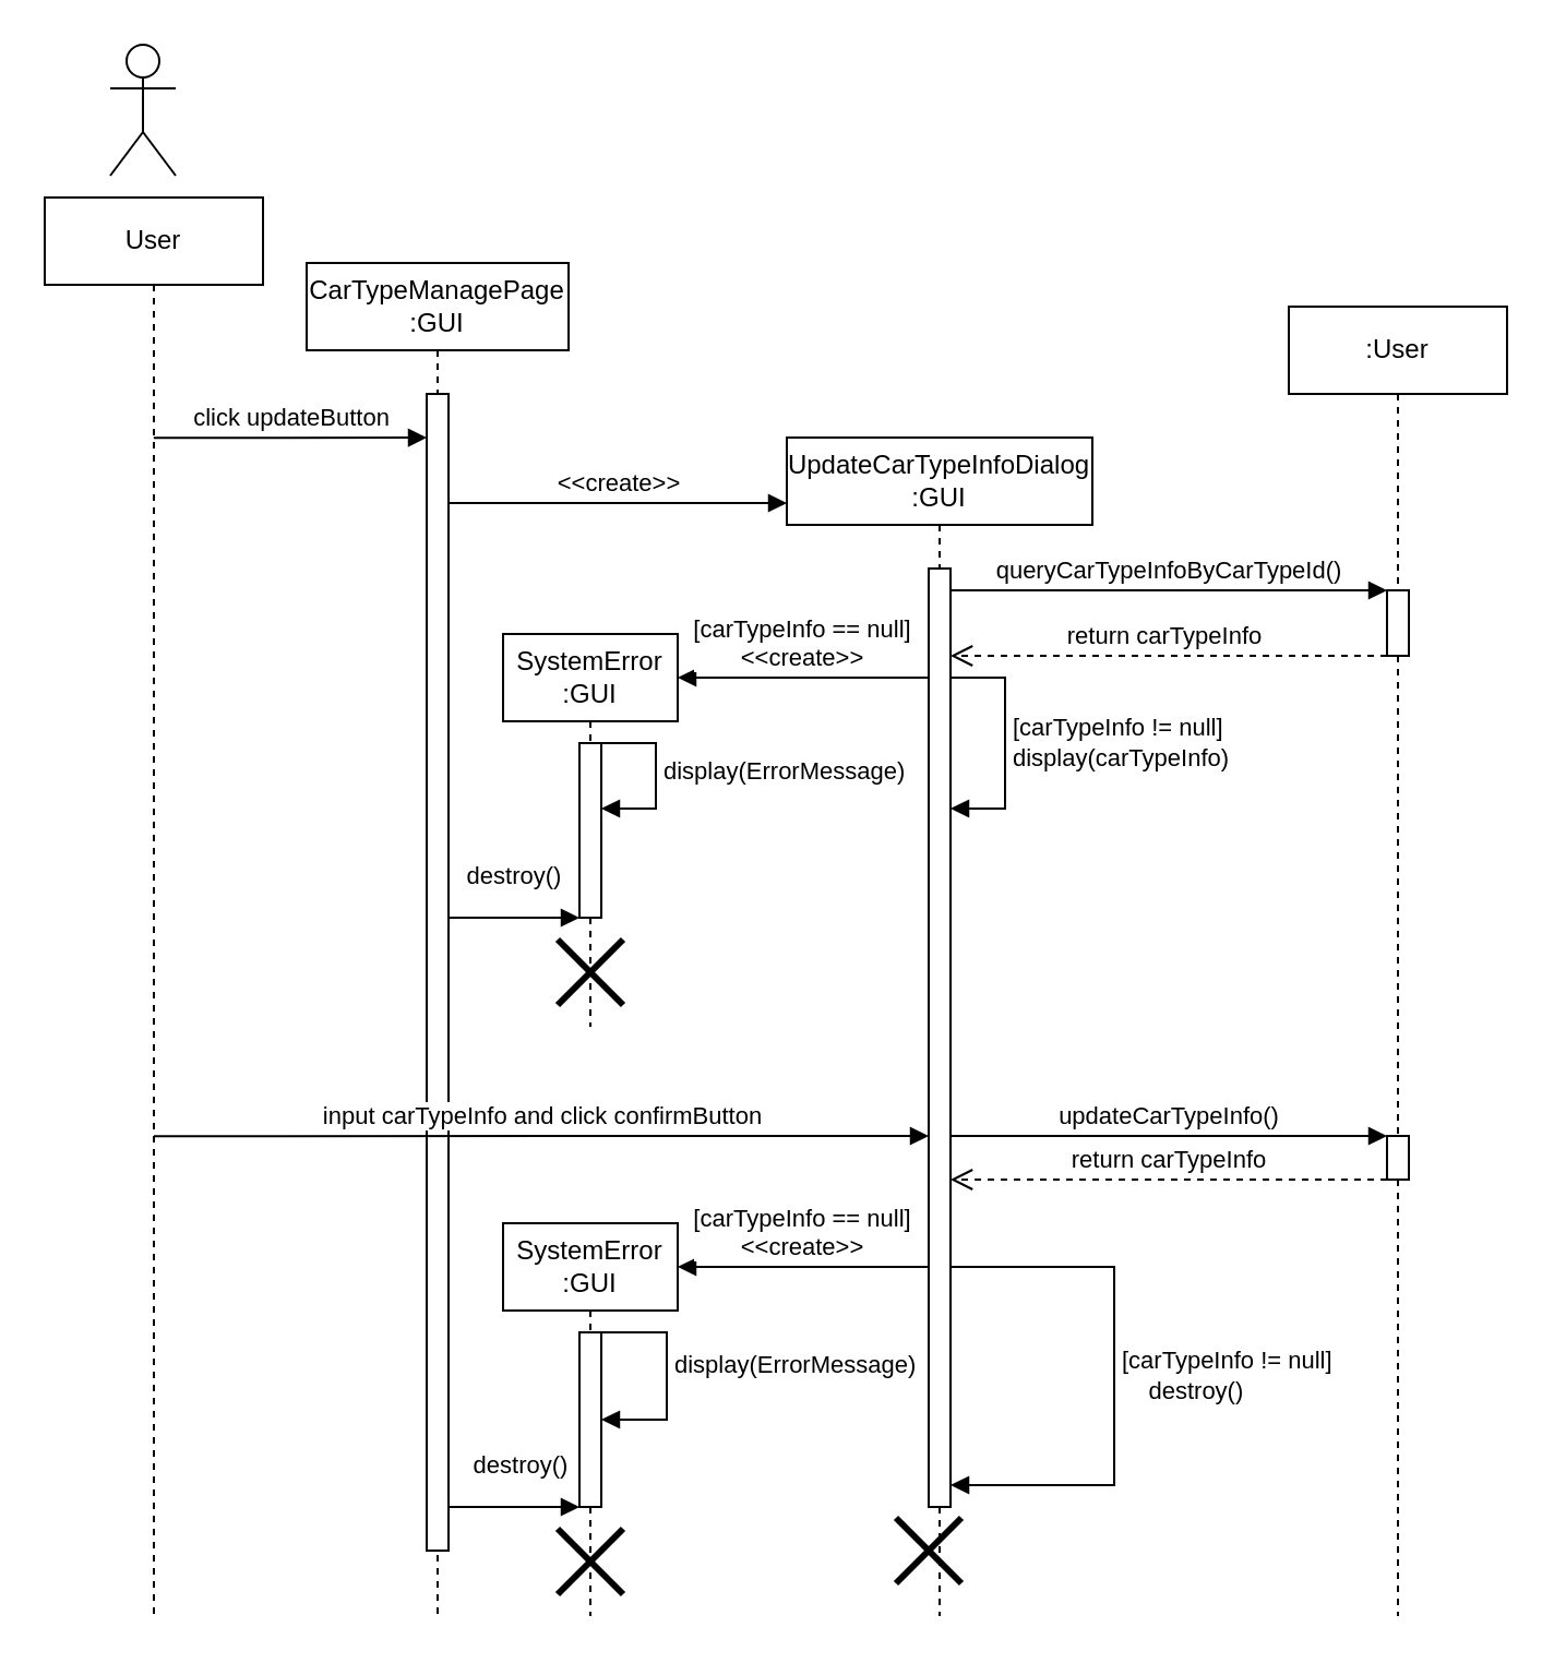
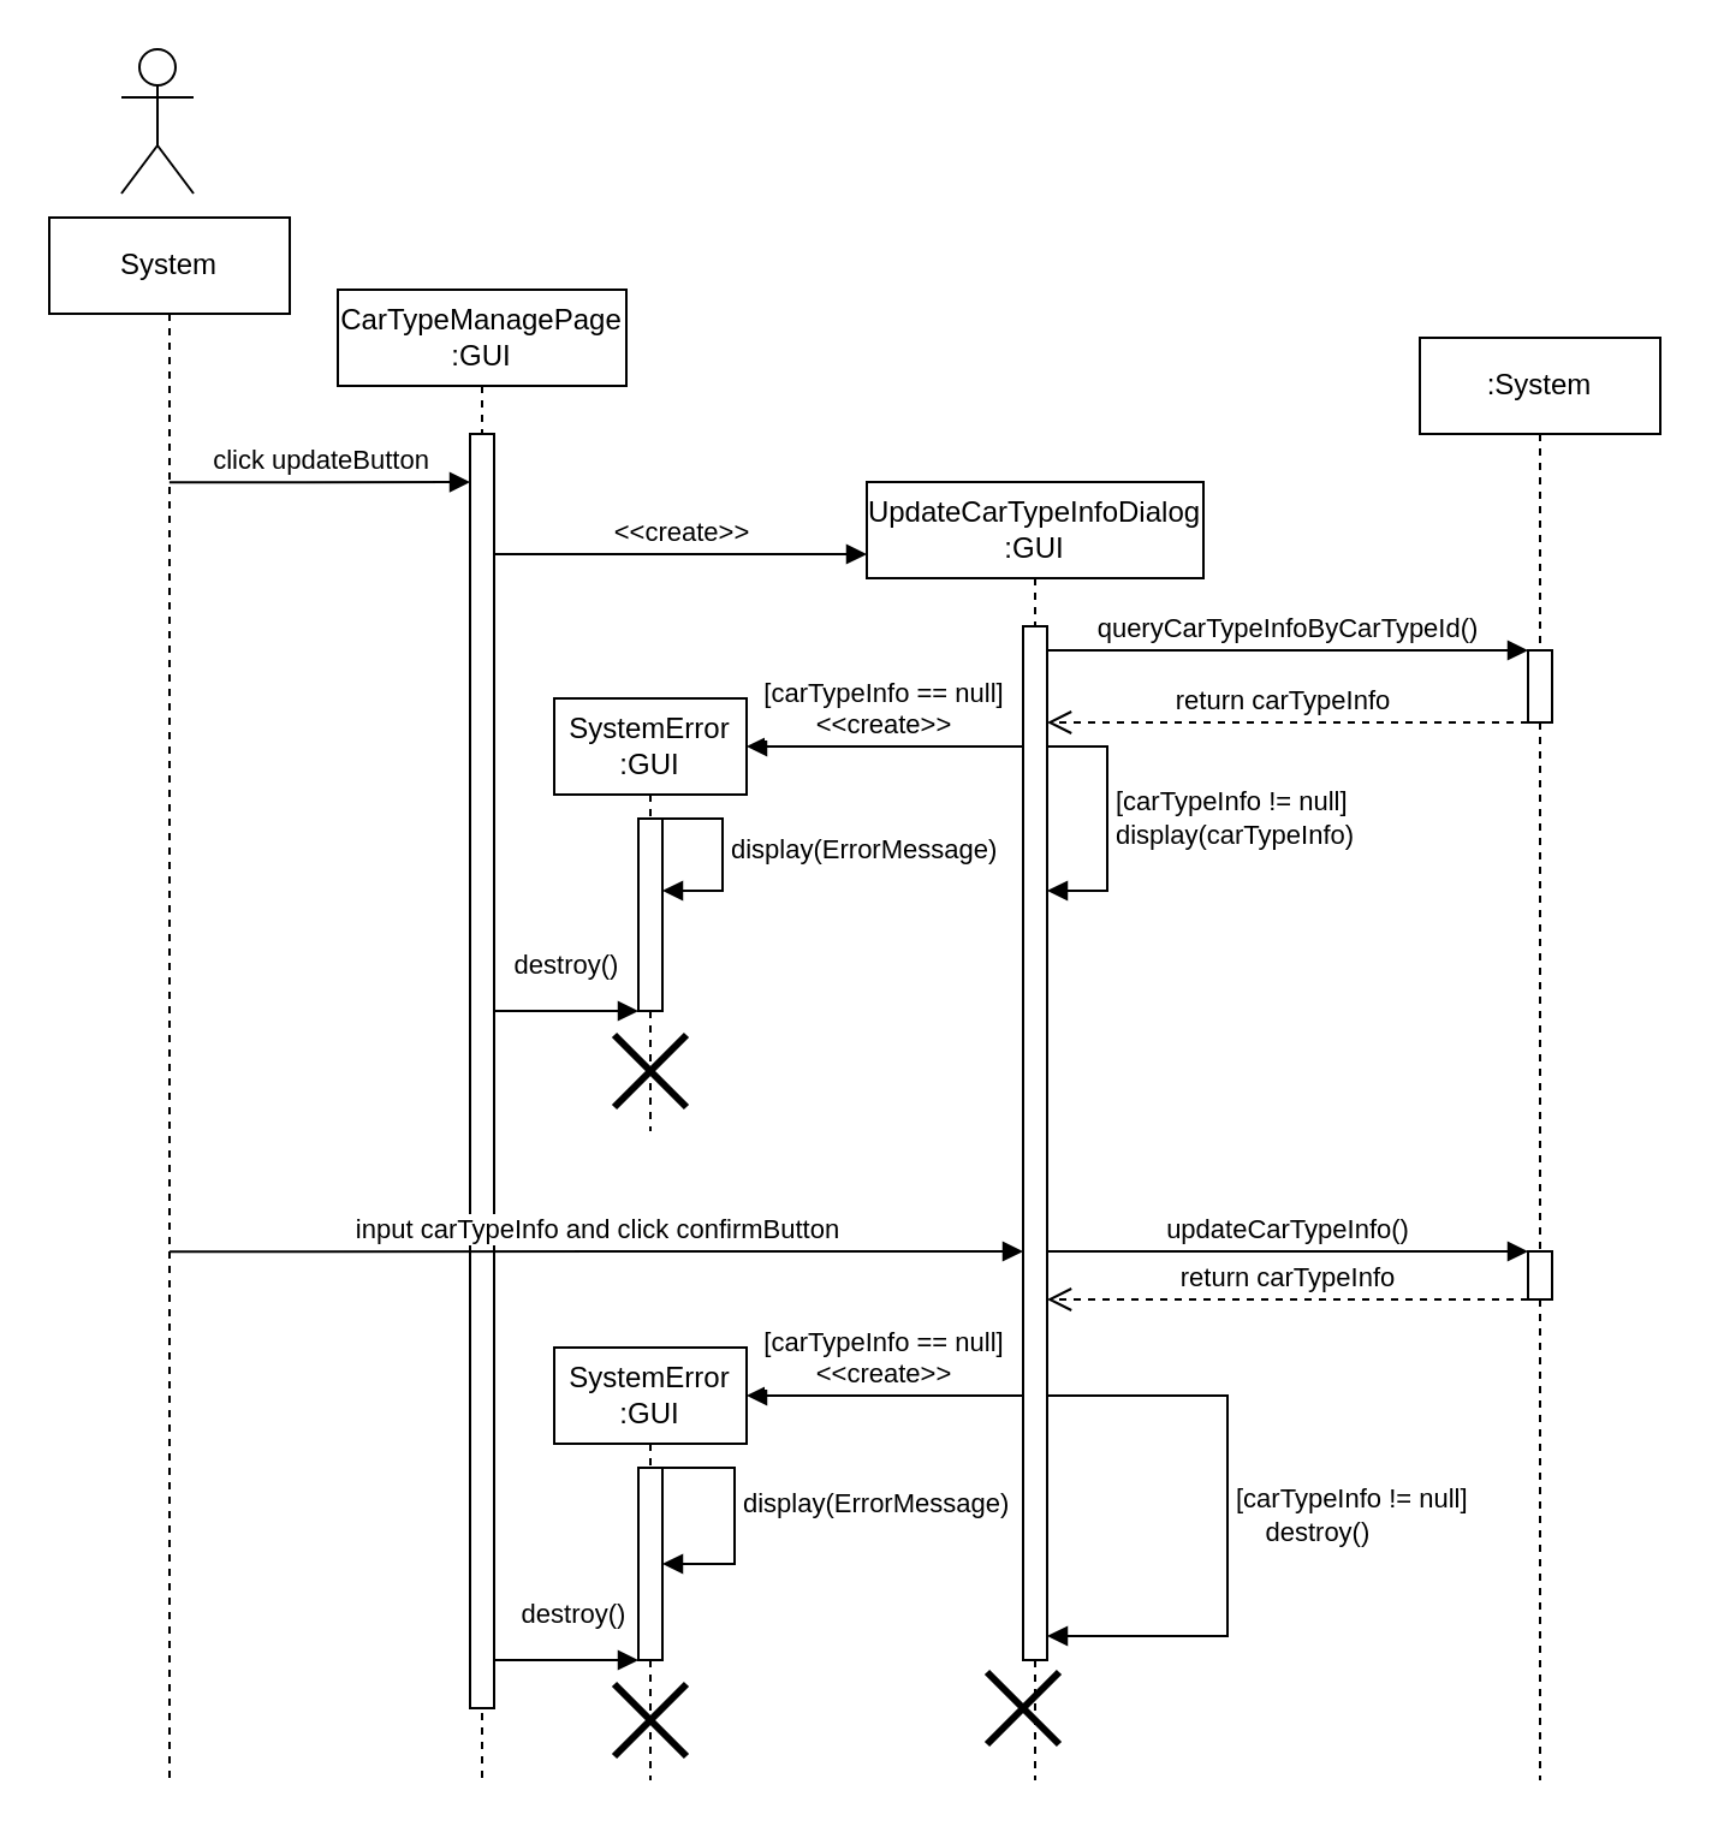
- <mxCell id="3" value="User" style="shape=umlLifeline;perimeter=lifelinePerimeter;whiteSpace=wrap;html=1;container=1;dropTarget=0;collapsible=0;recursiveResize=0;outlineConnect=0;portConstraint=eastwest;newEdgeStyle={&quot;edgeStyle&quot;:&quot;elbowEdgeStyle&quot;,&quot;elbow&quot;:&quot;vertical&quot;,&quot;curved&quot;:0,&quot;rounded&quot;:0};" vertex="1" parent="1"><mxGeometry x="20" y="90" width="100" height="650" as="geometry" /></mxCell>
+ <mxCell id="3" value="System" style="shape=umlLifeline;perimeter=lifelinePerimeter;whiteSpace=wrap;html=1;container=1;dropTarget=0;collapsible=0;recursiveResize=0;outlineConnect=0;portConstraint=eastwest;newEdgeStyle={&quot;edgeStyle&quot;:&quot;elbowEdgeStyle&quot;,&quot;elbow&quot;:&quot;vertical&quot;,&quot;curved&quot;:0,&quot;rounded&quot;:0};" vertex="1" parent="1"><mxGeometry x="20" y="90" width="100" height="650" as="geometry" /></mxCell>
- <mxCell id="14" value=":User" style="shape=umlLifeline;perimeter=lifelinePerimeter;whiteSpace=wrap;html=1;container=1;dropTarget=0;collapsible=0;recursiveResize=0;outlineConnect=0;portConstraint=eastwest;newEdgeStyle={&quot;edgeStyle&quot;:&quot;elbowEdgeStyle&quot;,&quot;elbow&quot;:&quot;vertical&quot;,&quot;curved&quot;:0,&quot;rounded&quot;:0};" vertex="1" parent="1"><mxGeometry x="590" y="140" width="100" height="600" as="geometry" /></mxCell>
+ <mxCell id="14" value=":System" style="shape=umlLifeline;perimeter=lifelinePerimeter;whiteSpace=wrap;html=1;container=1;dropTarget=0;collapsible=0;recursiveResize=0;outlineConnect=0;portConstraint=eastwest;newEdgeStyle={&quot;edgeStyle&quot;:&quot;elbowEdgeStyle&quot;,&quot;elbow&quot;:&quot;vertical&quot;,&quot;curved&quot;:0,&quot;rounded&quot;:0};" vertex="1" parent="1"><mxGeometry x="590" y="140" width="100" height="600" as="geometry" /></mxCell>
